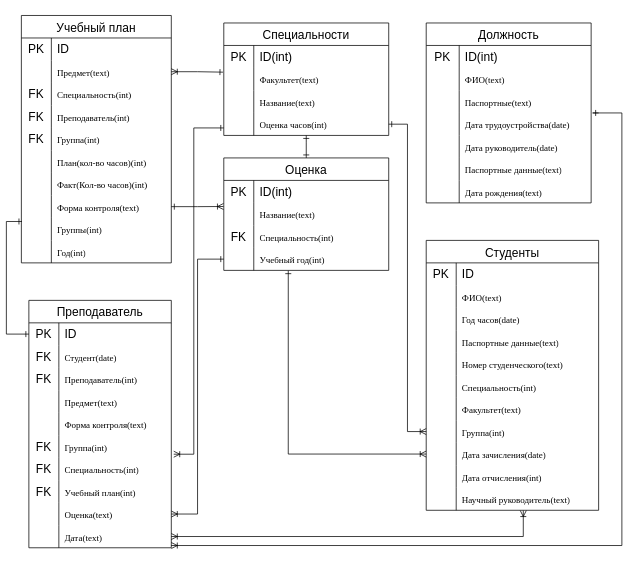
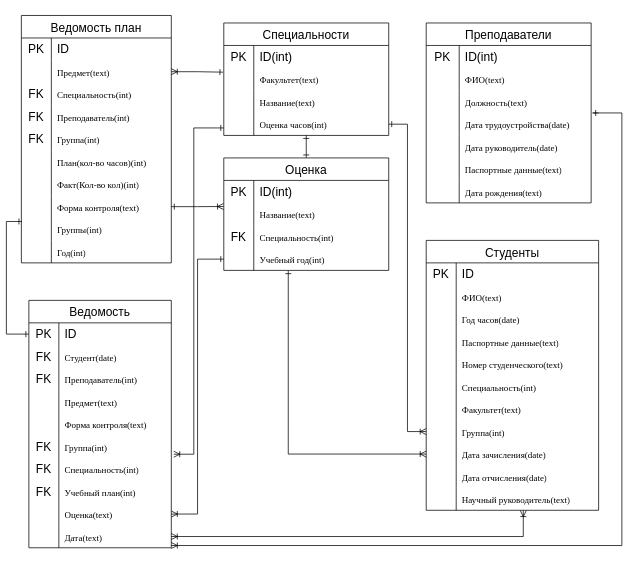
- <mxCell id="2" value="Учебный план" style="shape=table;startSize=30;container=1;collapsible=0;childLayout=tableLayout;fixedRows=1;rowLines=0;fontStyle=0;strokeColor=default;fontSize=16;" vertex="1" parent="1"><mxGeometry x="20" y="20" width="200" height="330" as="geometry" /></mxCell>
+ <mxCell id="2" value="Ведомость план" style="shape=table;startSize=30;container=1;collapsible=0;childLayout=tableLayout;fixedRows=1;rowLines=0;fontStyle=0;strokeColor=default;fontSize=16;" vertex="1" parent="1"><mxGeometry x="20" y="20" width="200" height="330" as="geometry" /></mxCell>
- <mxCell id="99" value="Должность" style="shape=table;startSize=30;container=1;collapsible=0;childLayout=tableLayout;fixedRows=1;rowLines=0;fontStyle=0;strokeColor=default;fontSize=16;" vertex="1" parent="1"><mxGeometry x="560" y="30" width="220" height="240" as="geometry" /></mxCell>
+ <mxCell id="99" value="Преподаватели" style="shape=table;startSize=30;container=1;collapsible=0;childLayout=tableLayout;fixedRows=1;rowLines=0;fontStyle=0;strokeColor=default;fontSize=16;" vertex="1" parent="1"><mxGeometry x="560" y="30" width="220" height="240" as="geometry" /></mxCell>
- <mxCell id="108" value="&lt;span style=&quot;font-family: Verdana; font-size: 12px; text-wrap: nowrap;&quot;&gt;Паспортные(text)&lt;/span&gt;" style="shape=partialRectangle;html=1;whiteSpace=wrap;connectable=0;fillColor=none;top=0;left=0;bottom=0;right=0;align=left;spacingLeft=6;overflow=hidden;strokeColor=inherit;fontSize=16;" vertex="1" parent="106"><mxGeometry x="44" width="176" height="30" as="geometry"><mxRectangle width="176" height="30" as="alternateBounds" /></mxGeometry></mxCell>
+ <mxCell id="108" value="&lt;span style=&quot;font-family: Verdana; font-size: 12px; text-wrap: nowrap;&quot;&gt;Должность(text)&lt;/span&gt;" style="shape=partialRectangle;html=1;whiteSpace=wrap;connectable=0;fillColor=none;top=0;left=0;bottom=0;right=0;align=left;spacingLeft=6;overflow=hidden;strokeColor=inherit;fontSize=16;" vertex="1" parent="106"><mxGeometry x="44" width="176" height="30" as="geometry"><mxRectangle width="176" height="30" as="alternateBounds" /></mxGeometry></mxCell>
- <mxCell id="23" value="&lt;span style=&quot;font-family: Verdana; font-size: 12px; text-wrap: nowrap;&quot;&gt;Факт(Кол-во часов)(int)&lt;/span&gt;" style="shape=partialRectangle;html=1;whiteSpace=wrap;connectable=0;fillColor=none;top=0;left=0;bottom=0;right=0;align=left;spacingLeft=6;overflow=hidden;strokeColor=inherit;fontSize=16;" vertex="1" parent="21"><mxGeometry x="40" width="160" height="30" as="geometry"><mxRectangle width="160" height="30" as="alternateBounds" /></mxGeometry></mxCell>
+ <mxCell id="23" value="&lt;span style=&quot;font-family: Verdana; font-size: 12px; text-wrap: nowrap;&quot;&gt;Факт(Кол-во кол)(int)&lt;/span&gt;" style="shape=partialRectangle;html=1;whiteSpace=wrap;connectable=0;fillColor=none;top=0;left=0;bottom=0;right=0;align=left;spacingLeft=6;overflow=hidden;strokeColor=inherit;fontSize=16;" vertex="1" parent="21"><mxGeometry x="40" width="160" height="30" as="geometry"><mxRectangle width="160" height="30" as="alternateBounds" /></mxGeometry></mxCell>
- <mxCell id="34" value="Преподаватель" style="shape=table;startSize=30;container=1;collapsible=0;childLayout=tableLayout;fixedRows=1;rowLines=0;fontStyle=0;strokeColor=default;fontSize=16;" vertex="1" parent="1"><mxGeometry x="30" y="400" width="190" height="330" as="geometry" /></mxCell>
+ <mxCell id="34" value="Ведомость" style="shape=table;startSize=30;container=1;collapsible=0;childLayout=tableLayout;fixedRows=1;rowLines=0;fontStyle=0;strokeColor=default;fontSize=16;" vertex="1" parent="1"><mxGeometry x="30" y="400" width="190" height="330" as="geometry" /></mxCell>
- <mxCell id="95" value="&lt;span style=&quot;font-family: Verdana; font-size: 12px; text-wrap: nowrap;&quot;&gt;Дата отчисления(int)&lt;/span&gt;" style="shape=partialRectangle;html=1;whiteSpace=wrap;connectable=0;fillColor=none;top=0;left=0;bottom=0;right=0;align=left;spacingLeft=6;overflow=hidden;strokeColor=inherit;fontSize=16;" vertex="1" parent="93"><mxGeometry x="40" width="190" height="30" as="geometry"><mxRectangle width="190" height="30" as="alternateBounds" /></mxGeometry></mxCell>
+ <mxCell id="95" value="&lt;span style=&quot;font-family: Verdana; font-size: 12px; text-wrap: nowrap;&quot;&gt;Дата отчисления(date)&lt;/span&gt;" style="shape=partialRectangle;html=1;whiteSpace=wrap;connectable=0;fillColor=none;top=0;left=0;bottom=0;right=0;align=left;spacingLeft=6;overflow=hidden;strokeColor=inherit;fontSize=16;" vertex="1" parent="93"><mxGeometry x="40" width="190" height="30" as="geometry"><mxRectangle width="190" height="30" as="alternateBounds" /></mxGeometry></mxCell>
